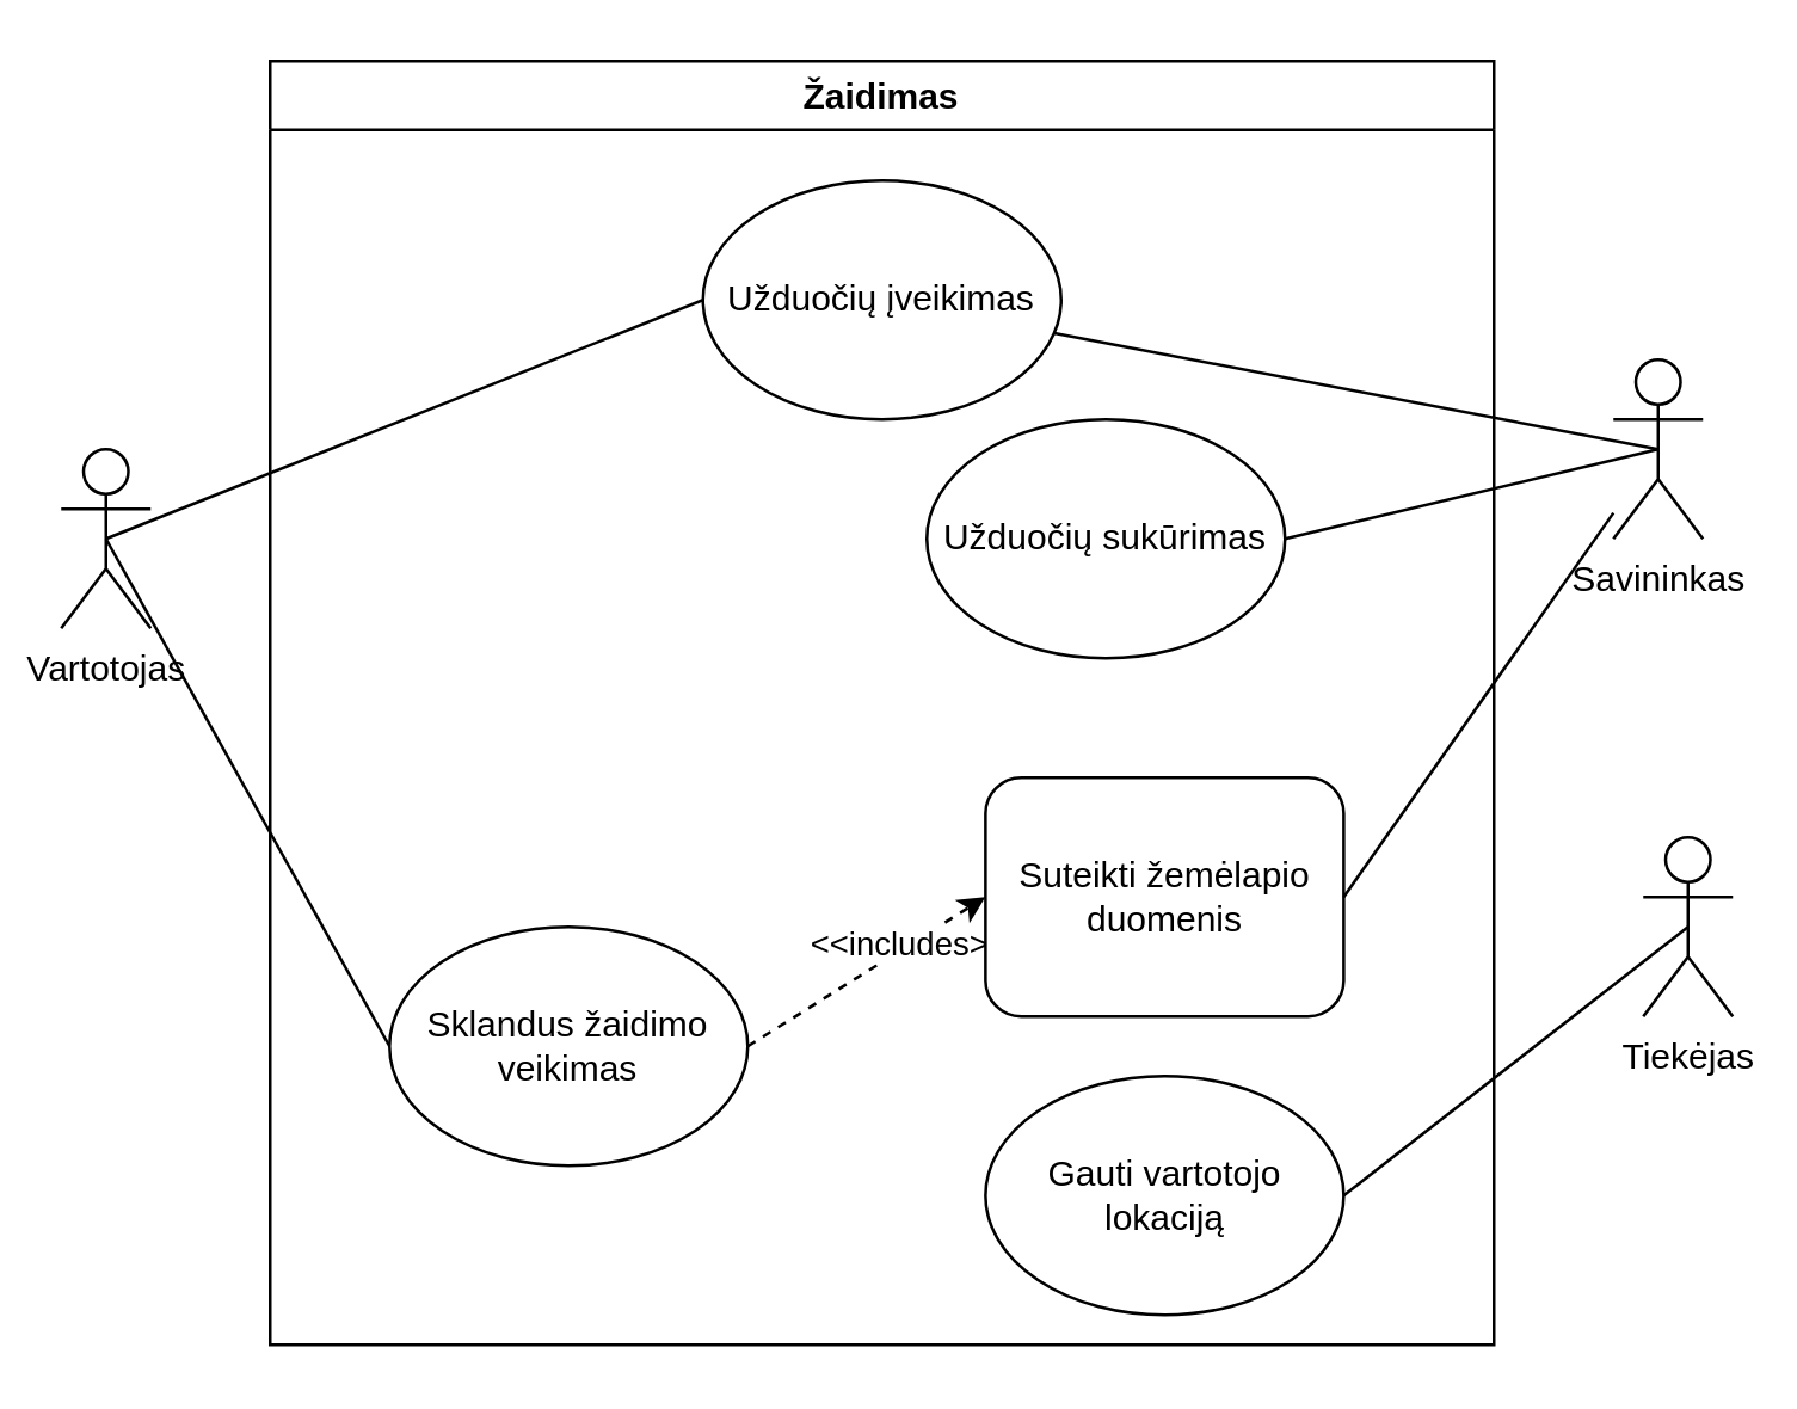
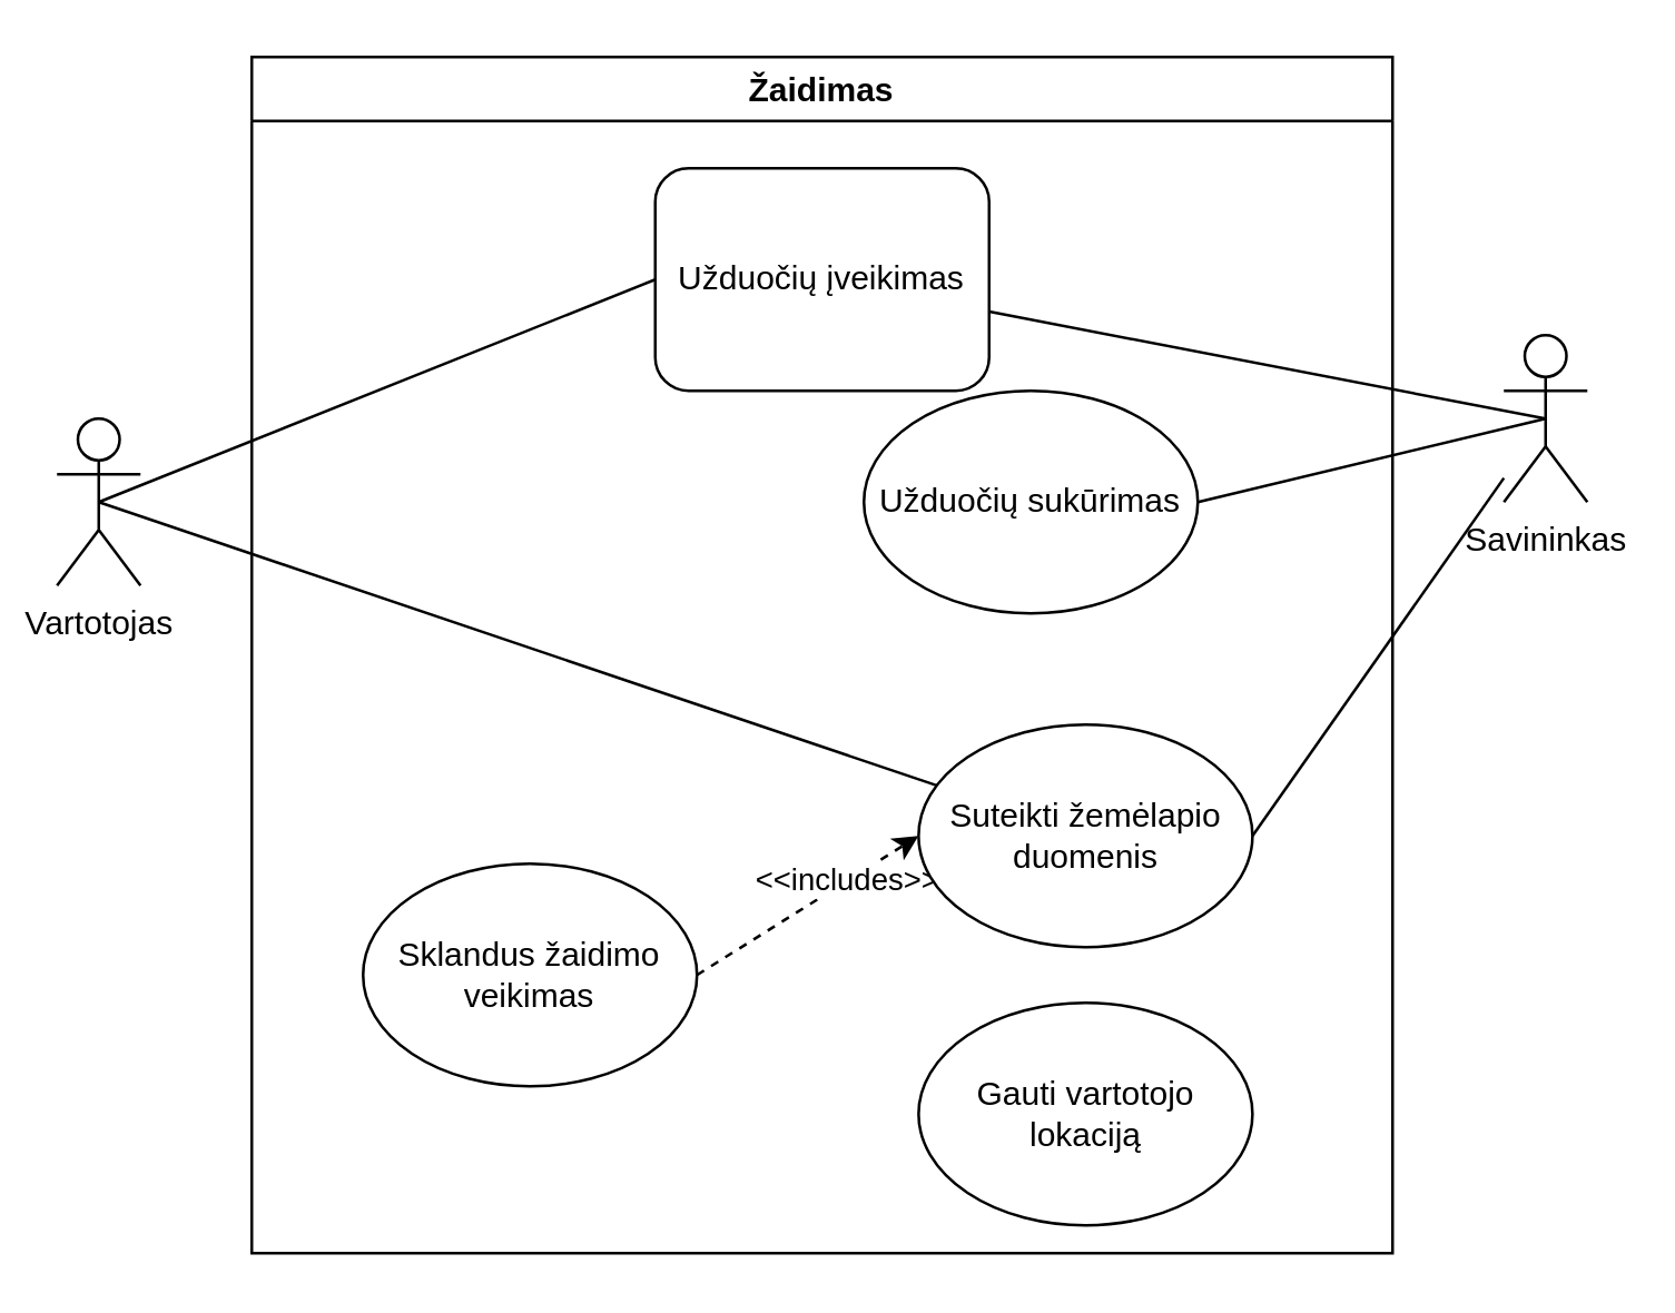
- <mxCell id="8" value="Užduočių įveikimas" style="ellipse;whiteSpace=wrap;html=1;" parent="4" vertex="1"><mxGeometry x="145" y="40" width="120" height="80" as="geometry" /></mxCell>
+ <mxCell id="8" value="Užduočių įveikimas" style="whiteSpace=wrap;html=1;rounded=1;" parent="4" vertex="1"><mxGeometry x="145" y="40" width="120" height="80" as="geometry" /></mxCell>
- <mxCell id="2" style="rounded=0;orthogonalLoop=1;jettySize=auto;html=1;entryX=0;entryY=0.5;entryDx=0;entryDy=0;endArrow=none;endFill=0;exitX=0.5;exitY=0.5;exitDx=0;exitDy=0;exitPerimeter=0;" parent="1" source="3" target="7" edge="1"><mxGeometry relative="1" as="geometry" /></mxCell>
+ <mxCell id="2" style="rounded=0;orthogonalLoop=1;jettySize=auto;html=1;endArrow=none;endFill=0;exitX=0.5;exitY=0.5;exitDx=0;exitDy=0;exitPerimeter=0;" parent="1" source="3" target="9" edge="1"><mxGeometry relative="1" as="geometry" /></mxCell>
- <mxCell id="9" value="Suteikti žemėlapio duomenis" style="whiteSpace=wrap;html=1;rounded=1;" parent="4" vertex="1"><mxGeometry x="239.65" y="240" width="120" height="80" as="geometry" /></mxCell>
+ <mxCell id="9" value="Suteikti žemėlapio duomenis" style="ellipse;whiteSpace=wrap;html=1;" parent="4" vertex="1"><mxGeometry x="239.65" y="240" width="120" height="80" as="geometry" /></mxCell>
- <mxCell id="13" value="Tiekėjas" style="shape=umlActor;verticalLabelPosition=bottom;verticalAlign=top;html=1;outlineConnect=0;" parent="1" vertex="1"><mxGeometry x="550" y="280" width="30" height="60" as="geometry" /></mxCell>
- <mxCell id="15" value="" style="endArrow=none;html=1;rounded=0;entryX=0.5;entryY=0.5;entryDx=0;entryDy=0;entryPerimeter=0;exitX=1;exitY=0.5;exitDx=0;exitDy=0;" parent="1" source="10" target="13" edge="1"><mxGeometry width="50" height="50" relative="1" as="geometry"><mxPoint x="645" y="390" as="sourcePoint" /><mxPoint x="485" y="310" as="targetPoint" /></mxGeometry></mxCell>
